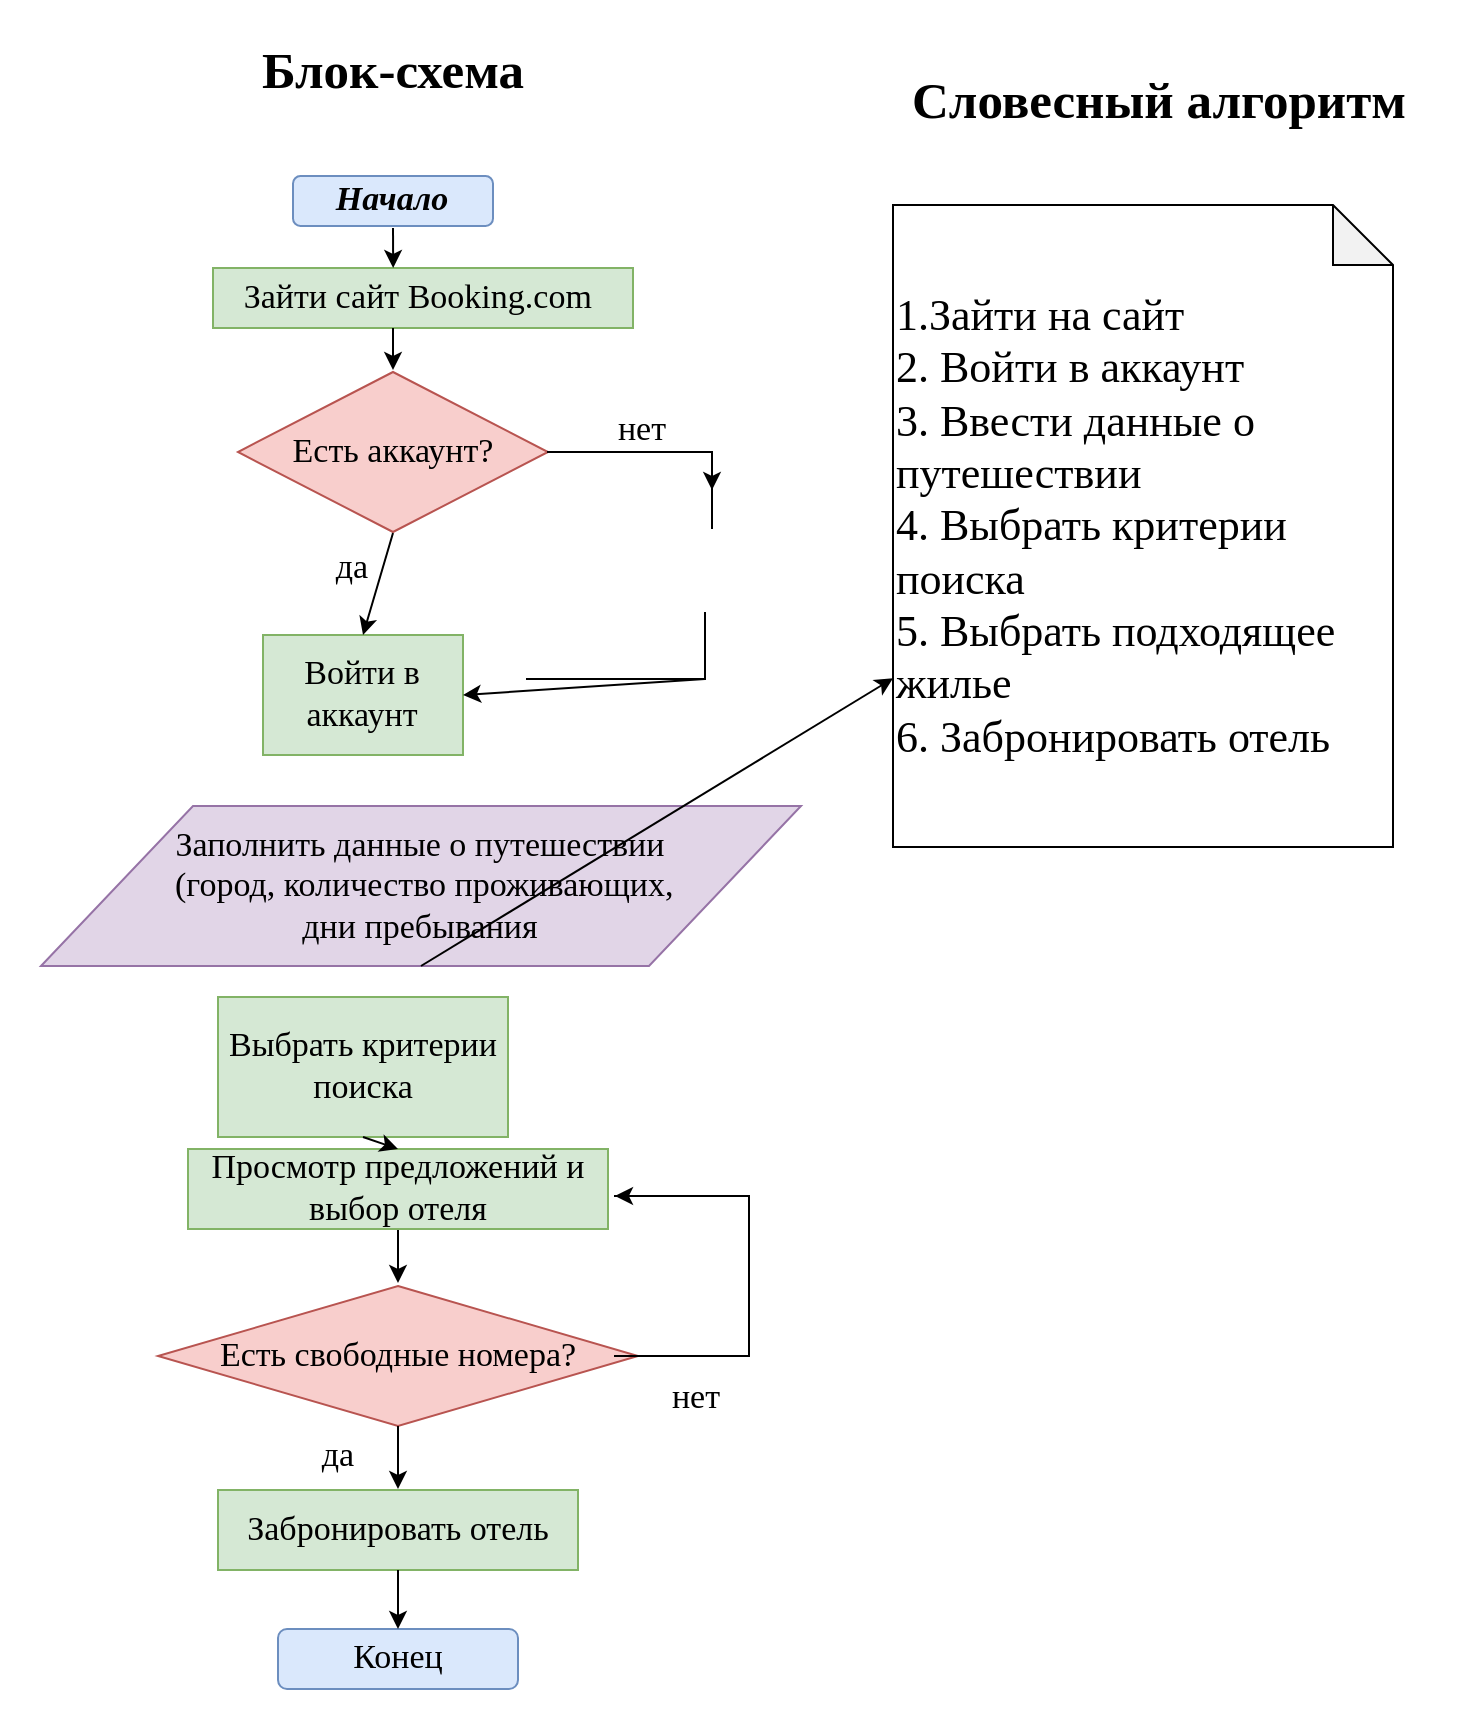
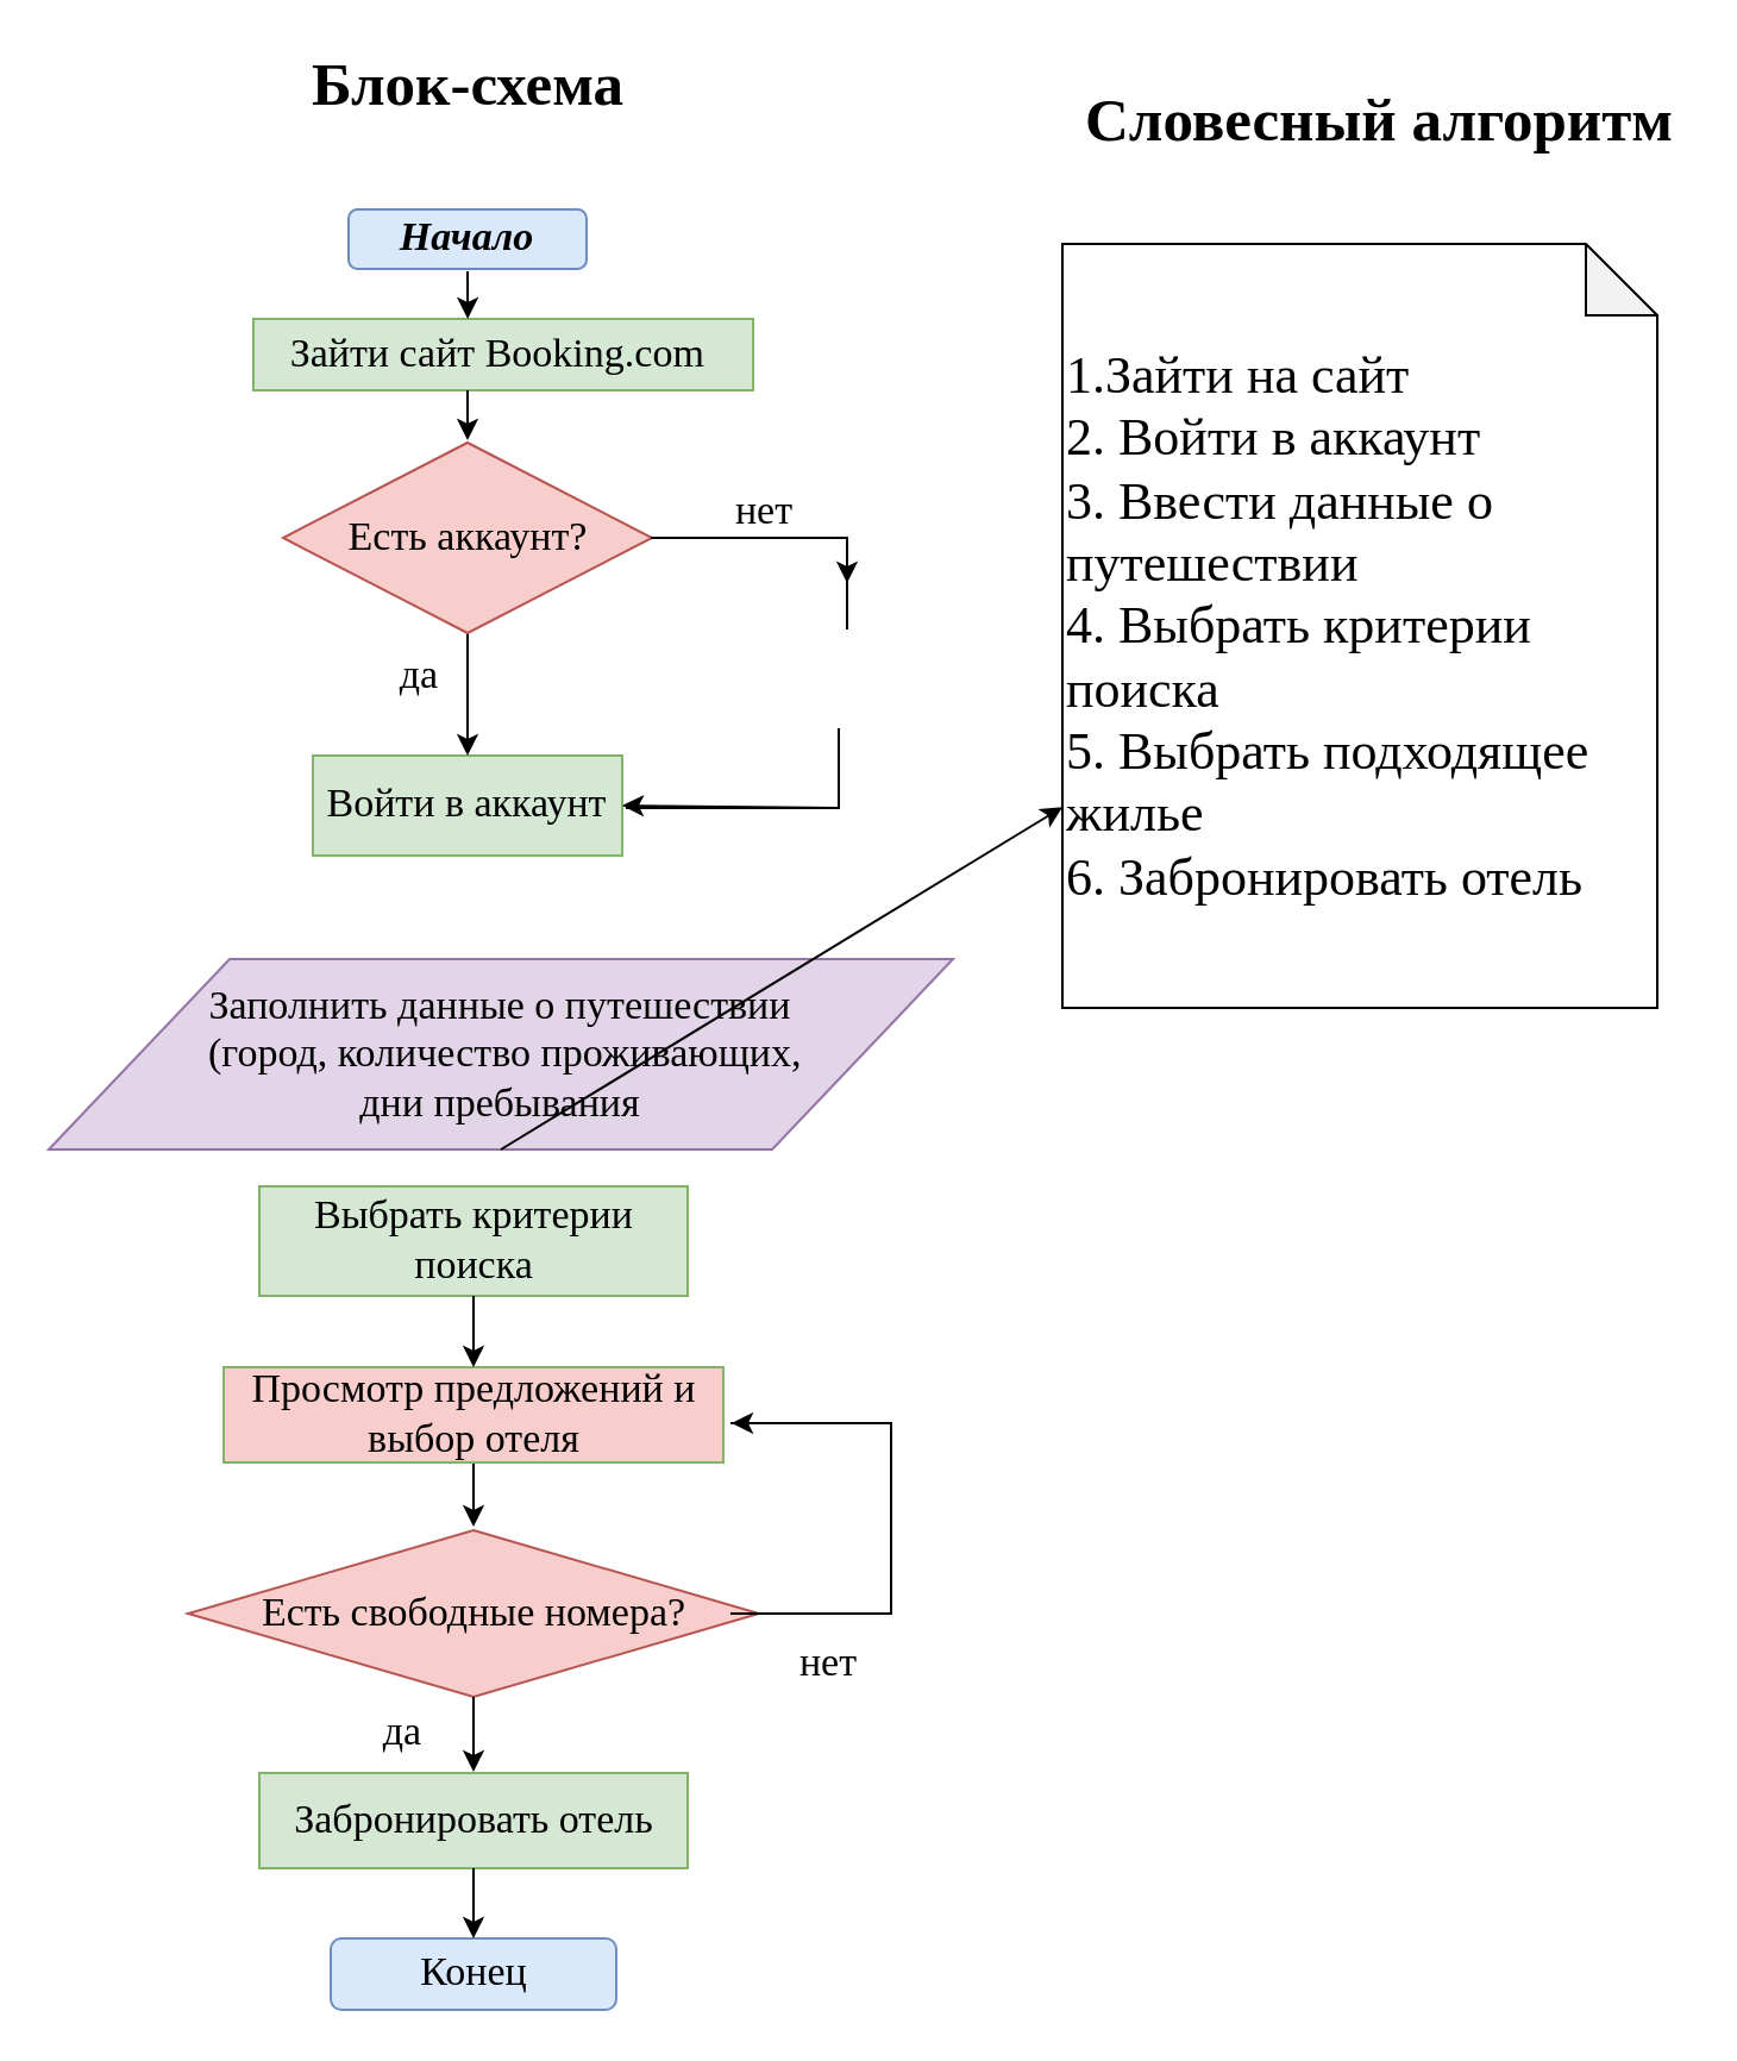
- <mxCell id="8" value="Войти в аккаунт" style="rounded=0;whiteSpace=wrap;html=1;fontFamily=Times New Roman;fontSize=17;fillColor=#d5e8d4;strokeColor=#82b366;" parent="1" vertex="1"><mxGeometry x="131" y="311" width="100" height="60" as="geometry" /></mxCell>
+ <mxCell id="8" value="Войти в аккаунт" style="rounded=0;whiteSpace=wrap;html=1;fontFamily=Times New Roman;fontSize=17;fillColor=#d5e8d4;strokeColor=#82b366;" parent="1" vertex="1"><mxGeometry x="131" y="311" width="130" height="42" as="geometry" /></mxCell>
- <mxCell id="12" value="Выбрать критерии поиска" style="rounded=0;whiteSpace=wrap;html=1;fontFamily=Times New Roman;fontSize=17;align=center;fillColor=#d5e8d4;strokeColor=#82b366;" parent="1" vertex="1"><mxGeometry x="108.5" y="492" width="145" height="70" as="geometry" /></mxCell>
+ <mxCell id="12" value="Выбрать критерии поиска" style="rounded=0;whiteSpace=wrap;html=1;fontFamily=Times New Roman;fontSize=17;align=center;fillColor=#d5e8d4;strokeColor=#82b366;" parent="1" vertex="1"><mxGeometry x="108.5" y="492" width="180" height="46" as="geometry" /></mxCell>
- <mxCell id="14" value="Просмотр предложений и выбор отеля" style="rounded=0;whiteSpace=wrap;html=1;fontFamily=Times New Roman;fontSize=17;align=center;fillColor=#d5e8d4;strokeColor=#82b366;" parent="1" vertex="1"><mxGeometry x="93.5" y="568" width="210" height="40" as="geometry" /></mxCell>
+ <mxCell id="14" value="Просмотр предложений и выбор отеля" style="rounded=0;whiteSpace=wrap;html=1;fontFamily=Times New Roman;fontSize=17;align=center;fillColor=#f8cecc;strokeColor=#82b366;" parent="1" vertex="1"><mxGeometry x="93.5" y="568" width="210" height="40" as="geometry" /></mxCell>
